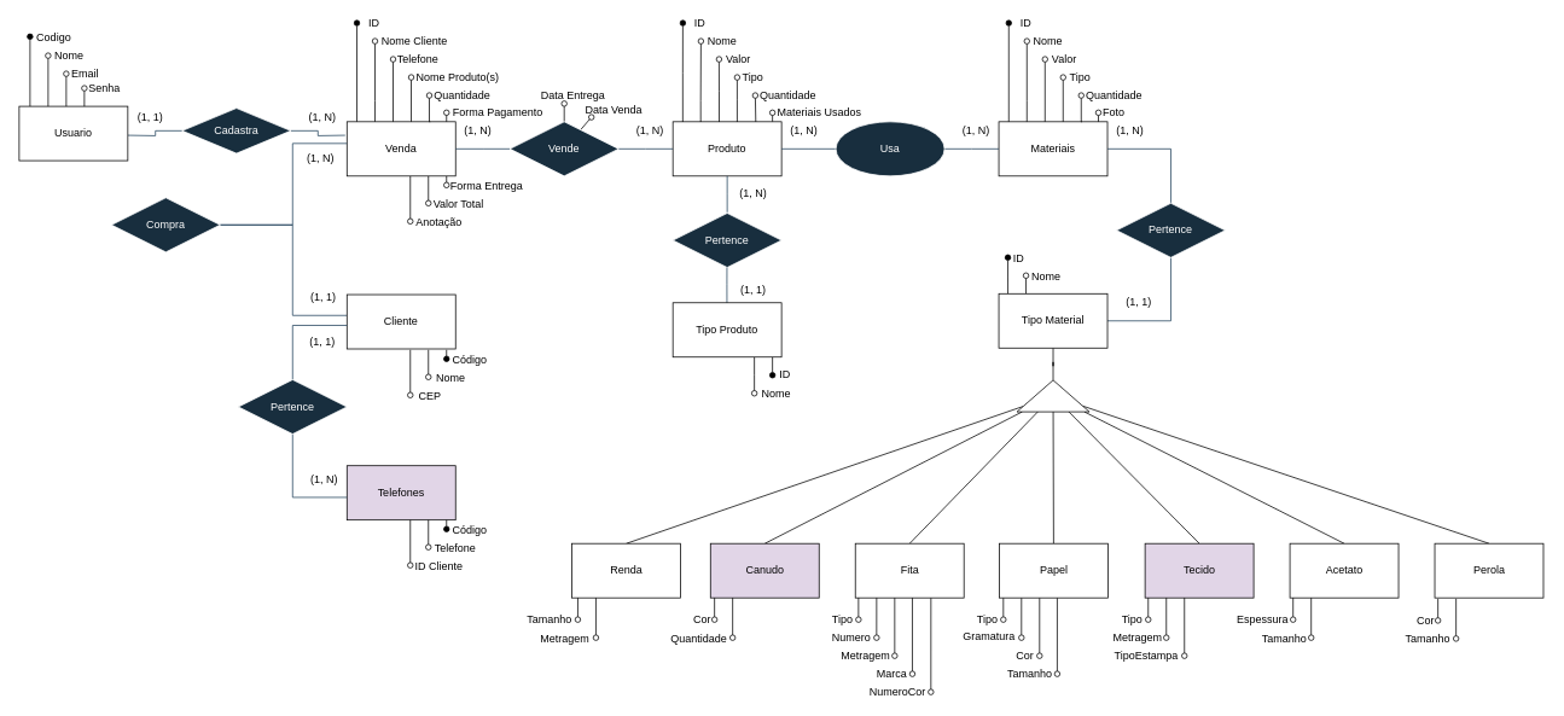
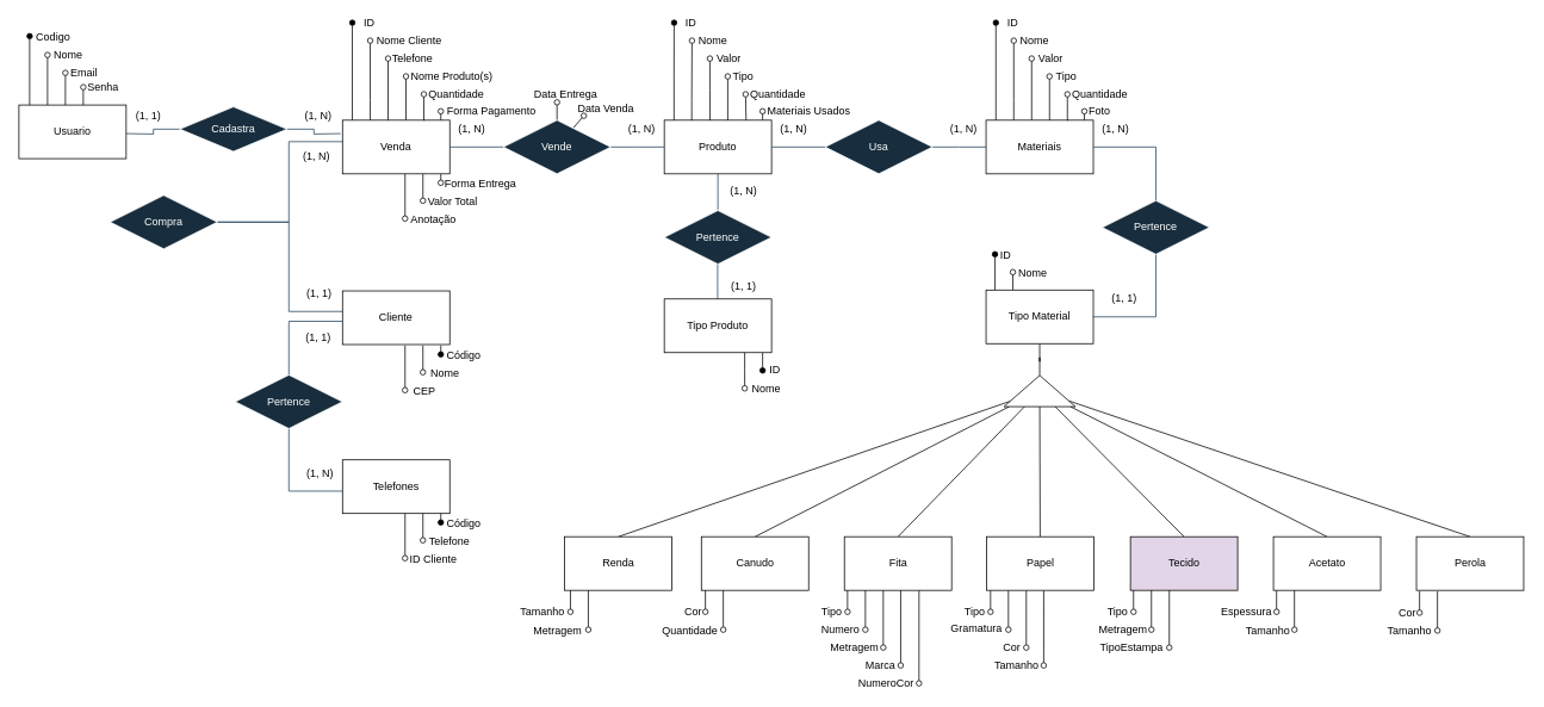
- <mxCell id="22" value="Usa" style="ellipse;whiteSpace=wrap;html=1;strokeColor=#FFFFFF;fontColor=#FFFFFF;fillColor=#182E3E;" vertex="1" parent="1"><mxGeometry x="922" y="134" width="120" height="60" as="geometry" /></mxCell>
+ <mxCell id="22" value="Usa" style="rhombus;whiteSpace=wrap;html=1;strokeColor=#FFFFFF;fontColor=#FFFFFF;fillColor=#182E3E;" vertex="1" parent="1"><mxGeometry x="922" y="134" width="120" height="60" as="geometry" /></mxCell>
- <mxCell id="94" value="Telefones" style="rounded=0;whiteSpace=wrap;html=1;fillColor=#e1d5e7;" vertex="1" parent="1"><mxGeometry x="382" y="514" width="120" height="60" as="geometry" /></mxCell>
+ <mxCell id="94" value="Telefones" style="rounded=0;whiteSpace=wrap;html=1;" vertex="1" parent="1"><mxGeometry x="382" y="514" width="120" height="60" as="geometry" /></mxCell>
- <mxCell id="109" value="Canudo" style="rounded=0;whiteSpace=wrap;html=1;fillColor=#e1d5e7;" vertex="1" parent="1"><mxGeometry x="783.5" y="600" width="120" height="60" as="geometry" /></mxCell>
+ <mxCell id="109" value="Canudo" style="rounded=0;whiteSpace=wrap;html=1;" vertex="1" parent="1"><mxGeometry x="783.5" y="600" width="120" height="60" as="geometry" /></mxCell>
